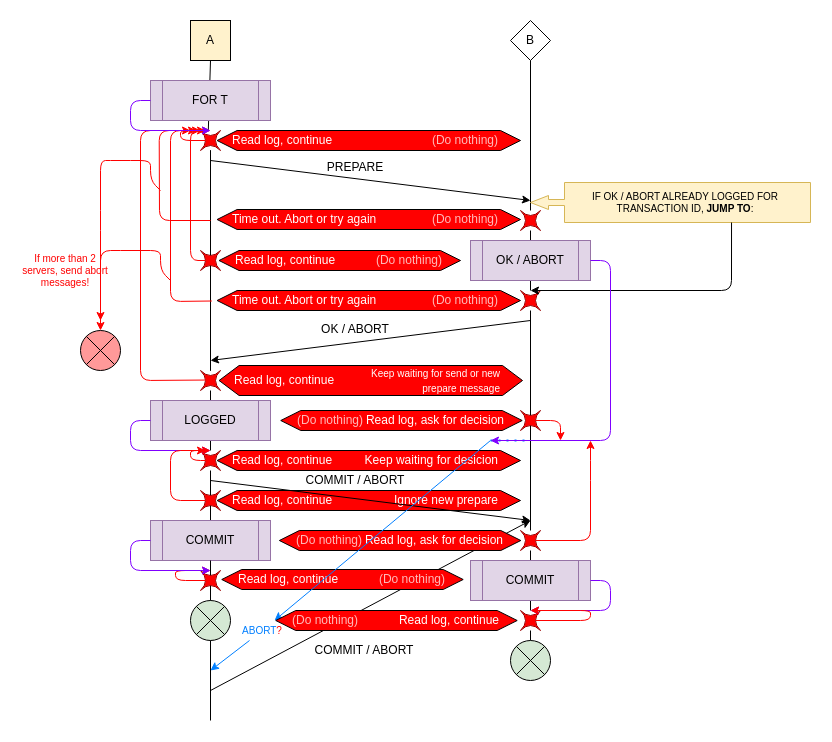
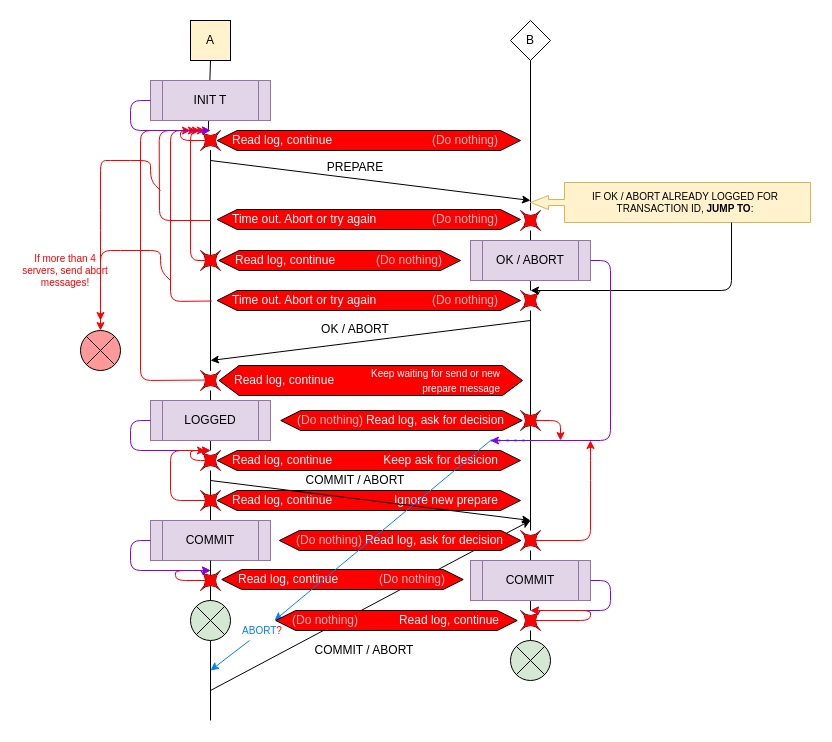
- <mxCell id="6" value="FOR T" style="shape=process;whiteSpace=wrap;html=1;backgroundOutline=1;fillColor=#e1d5e7;strokeColor=#9673a6;" vertex="1" parent="1"><mxGeometry x="150" y="80" width="120" height="40" as="geometry" /></mxCell>
+ <mxCell id="6" value="INIT T" style="shape=process;whiteSpace=wrap;html=1;backgroundOutline=1;fillColor=#e1d5e7;strokeColor=#9673a6;" vertex="1" parent="1"><mxGeometry x="150" y="80" width="120" height="40" as="geometry" /></mxCell>
- <mxCell id="59" value="&lt;font style=&quot;font-size: 10px;&quot;&gt;If more than 2 servers, send abort messages!&lt;/font&gt;" style="text;html=1;strokeColor=none;fillColor=none;align=center;verticalAlign=middle;whiteSpace=wrap;rounded=0;fontColor=#FF0000;fontSize=10;" vertex="1" parent="1"><mxGeometry x="20" y="260" width="90" height="20" as="geometry" /></mxCell>
+ <mxCell id="59" value="&lt;font style=&quot;font-size: 10px;&quot;&gt;If more than 4 servers, send abort messages!&lt;/font&gt;" style="text;html=1;strokeColor=none;fillColor=none;align=center;verticalAlign=middle;whiteSpace=wrap;rounded=0;fontColor=#FF0000;fontSize=10;" vertex="1" parent="1"><mxGeometry x="20" y="260" width="90" height="20" as="geometry" /></mxCell>
- <mxCell id="96" value="&lt;span style=&quot;color: rgb(255 , 255 , 255) ; text-align: left&quot;&gt;Keep waiting for desicion&lt;/span&gt;" style="text;html=1;strokeColor=none;fillColor=none;align=right;verticalAlign=middle;whiteSpace=wrap;rounded=0;fontColor=#FFBABA;" vertex="1" parent="93"><mxGeometry x="150" width="140" height="20" as="geometry" /></mxCell>
+ <mxCell id="96" value="&lt;span style=&quot;color: rgb(255 , 255 , 255) ; text-align: left&quot;&gt;Keep ask for desicion&lt;/span&gt;" style="text;html=1;strokeColor=none;fillColor=none;align=right;verticalAlign=middle;whiteSpace=wrap;rounded=0;fontColor=#FFBABA;" vertex="1" parent="93"><mxGeometry x="150" width="140" height="20" as="geometry" /></mxCell>
